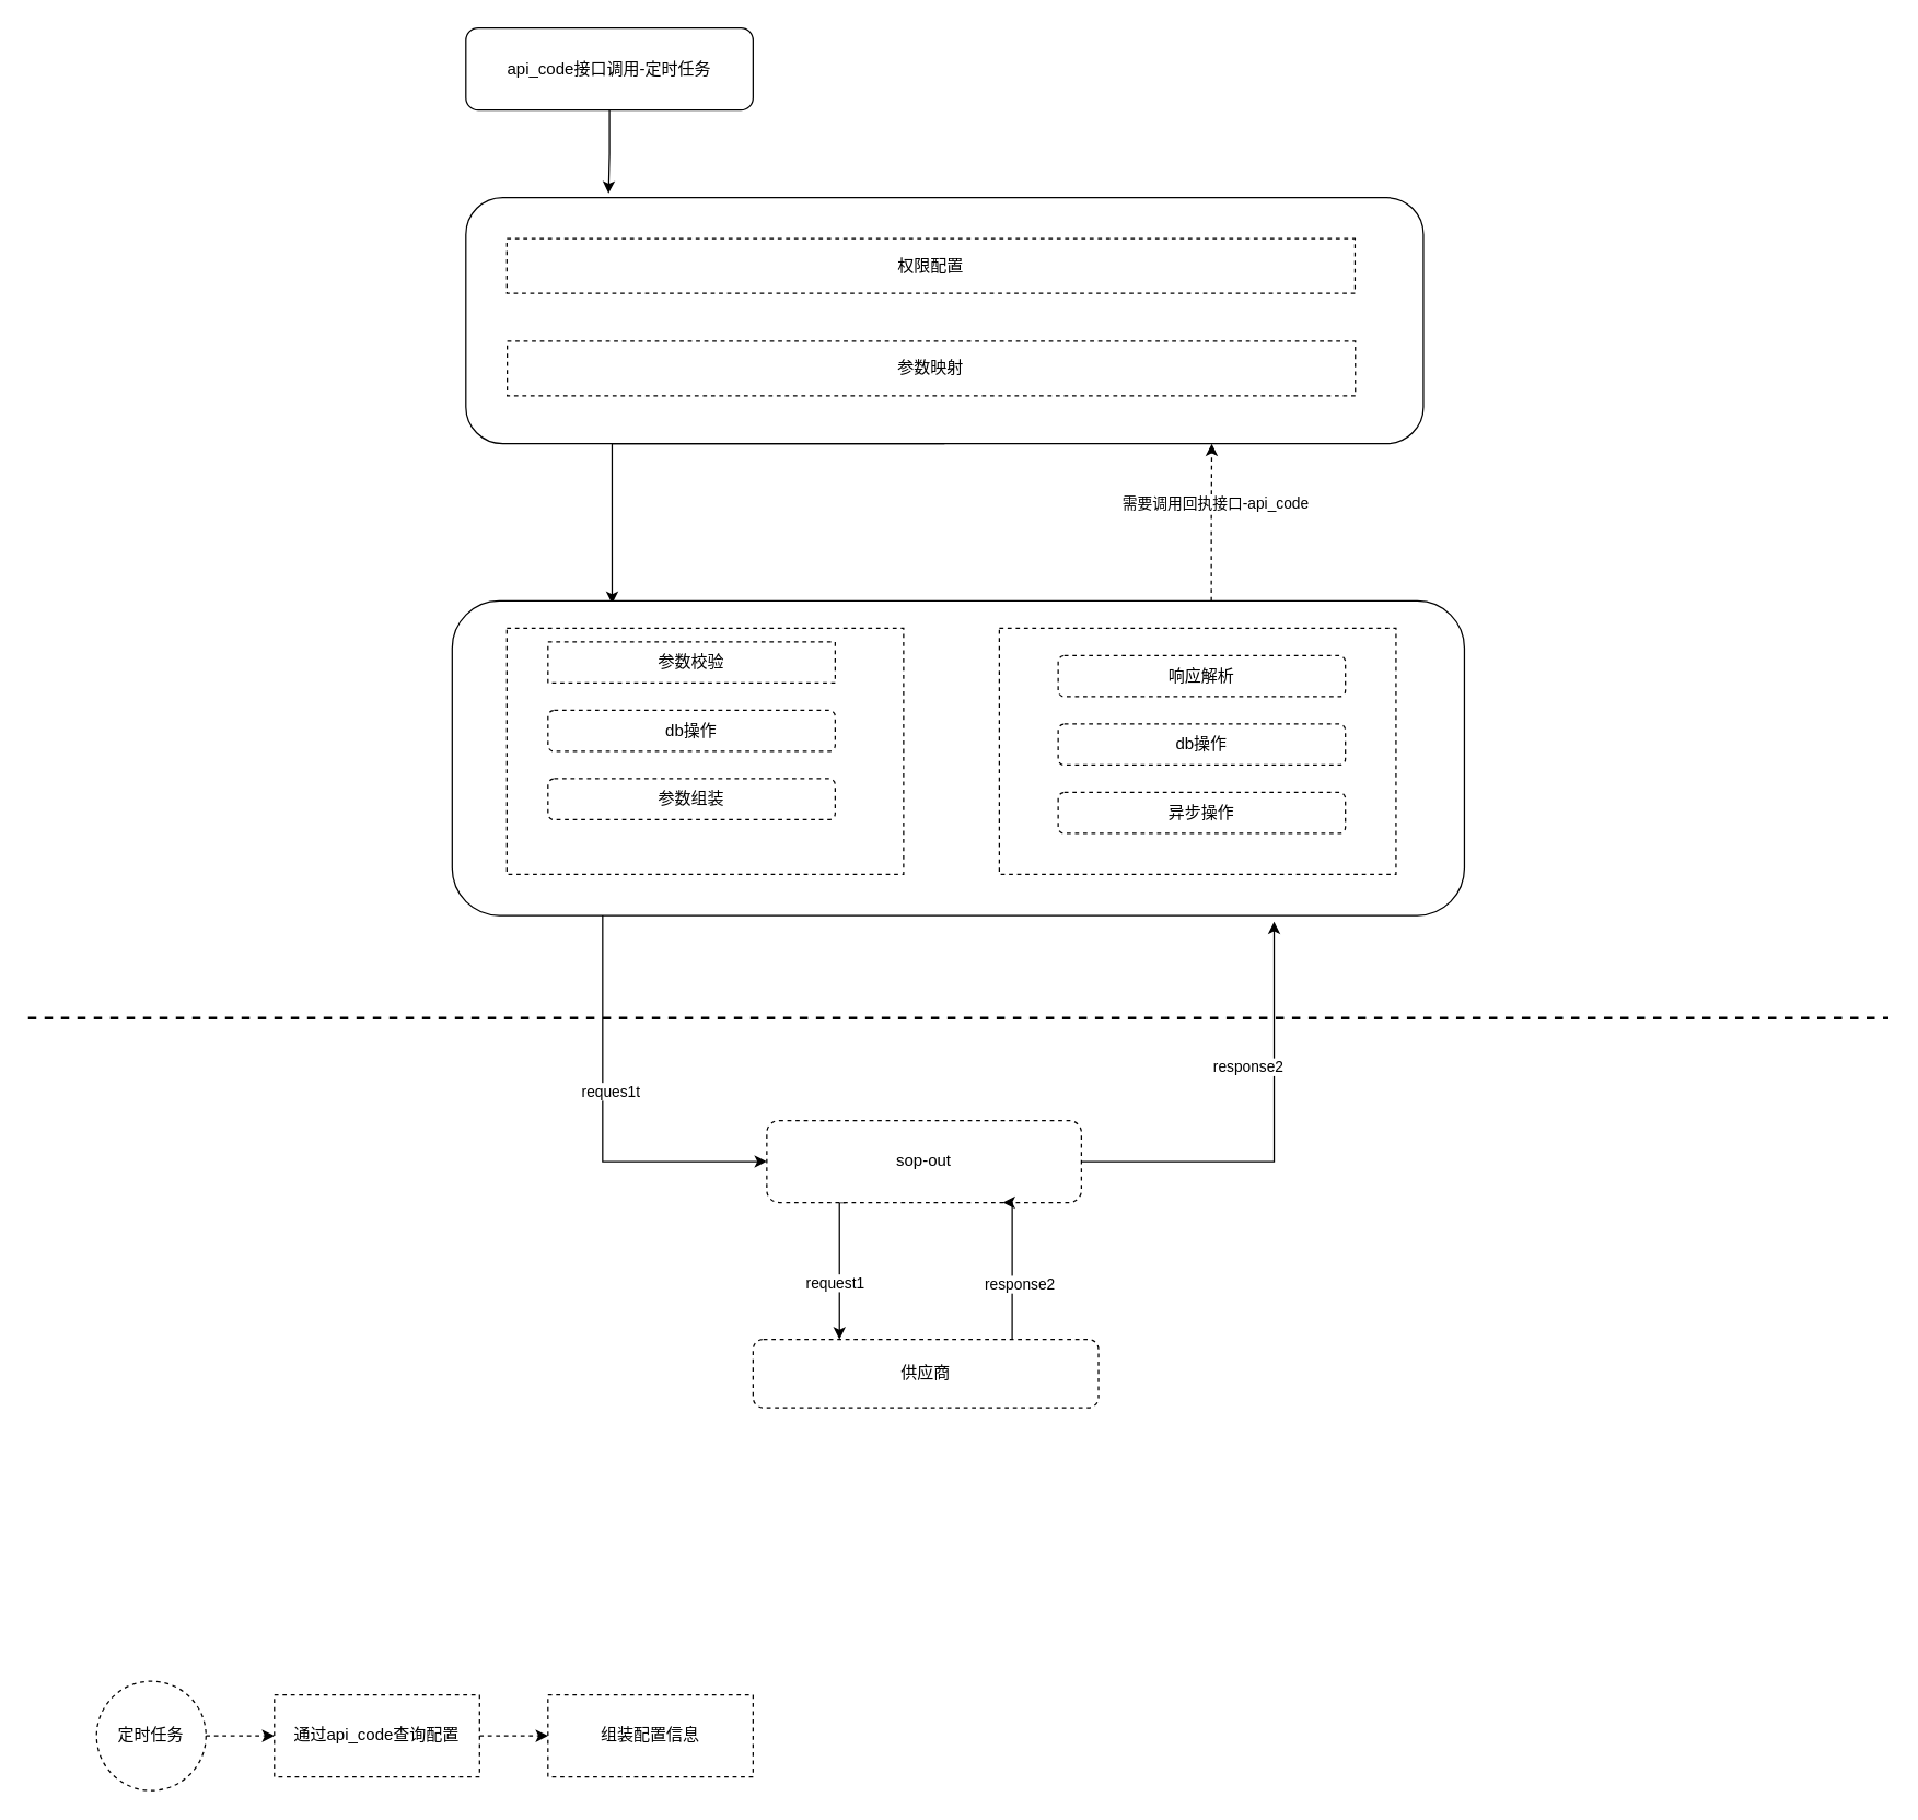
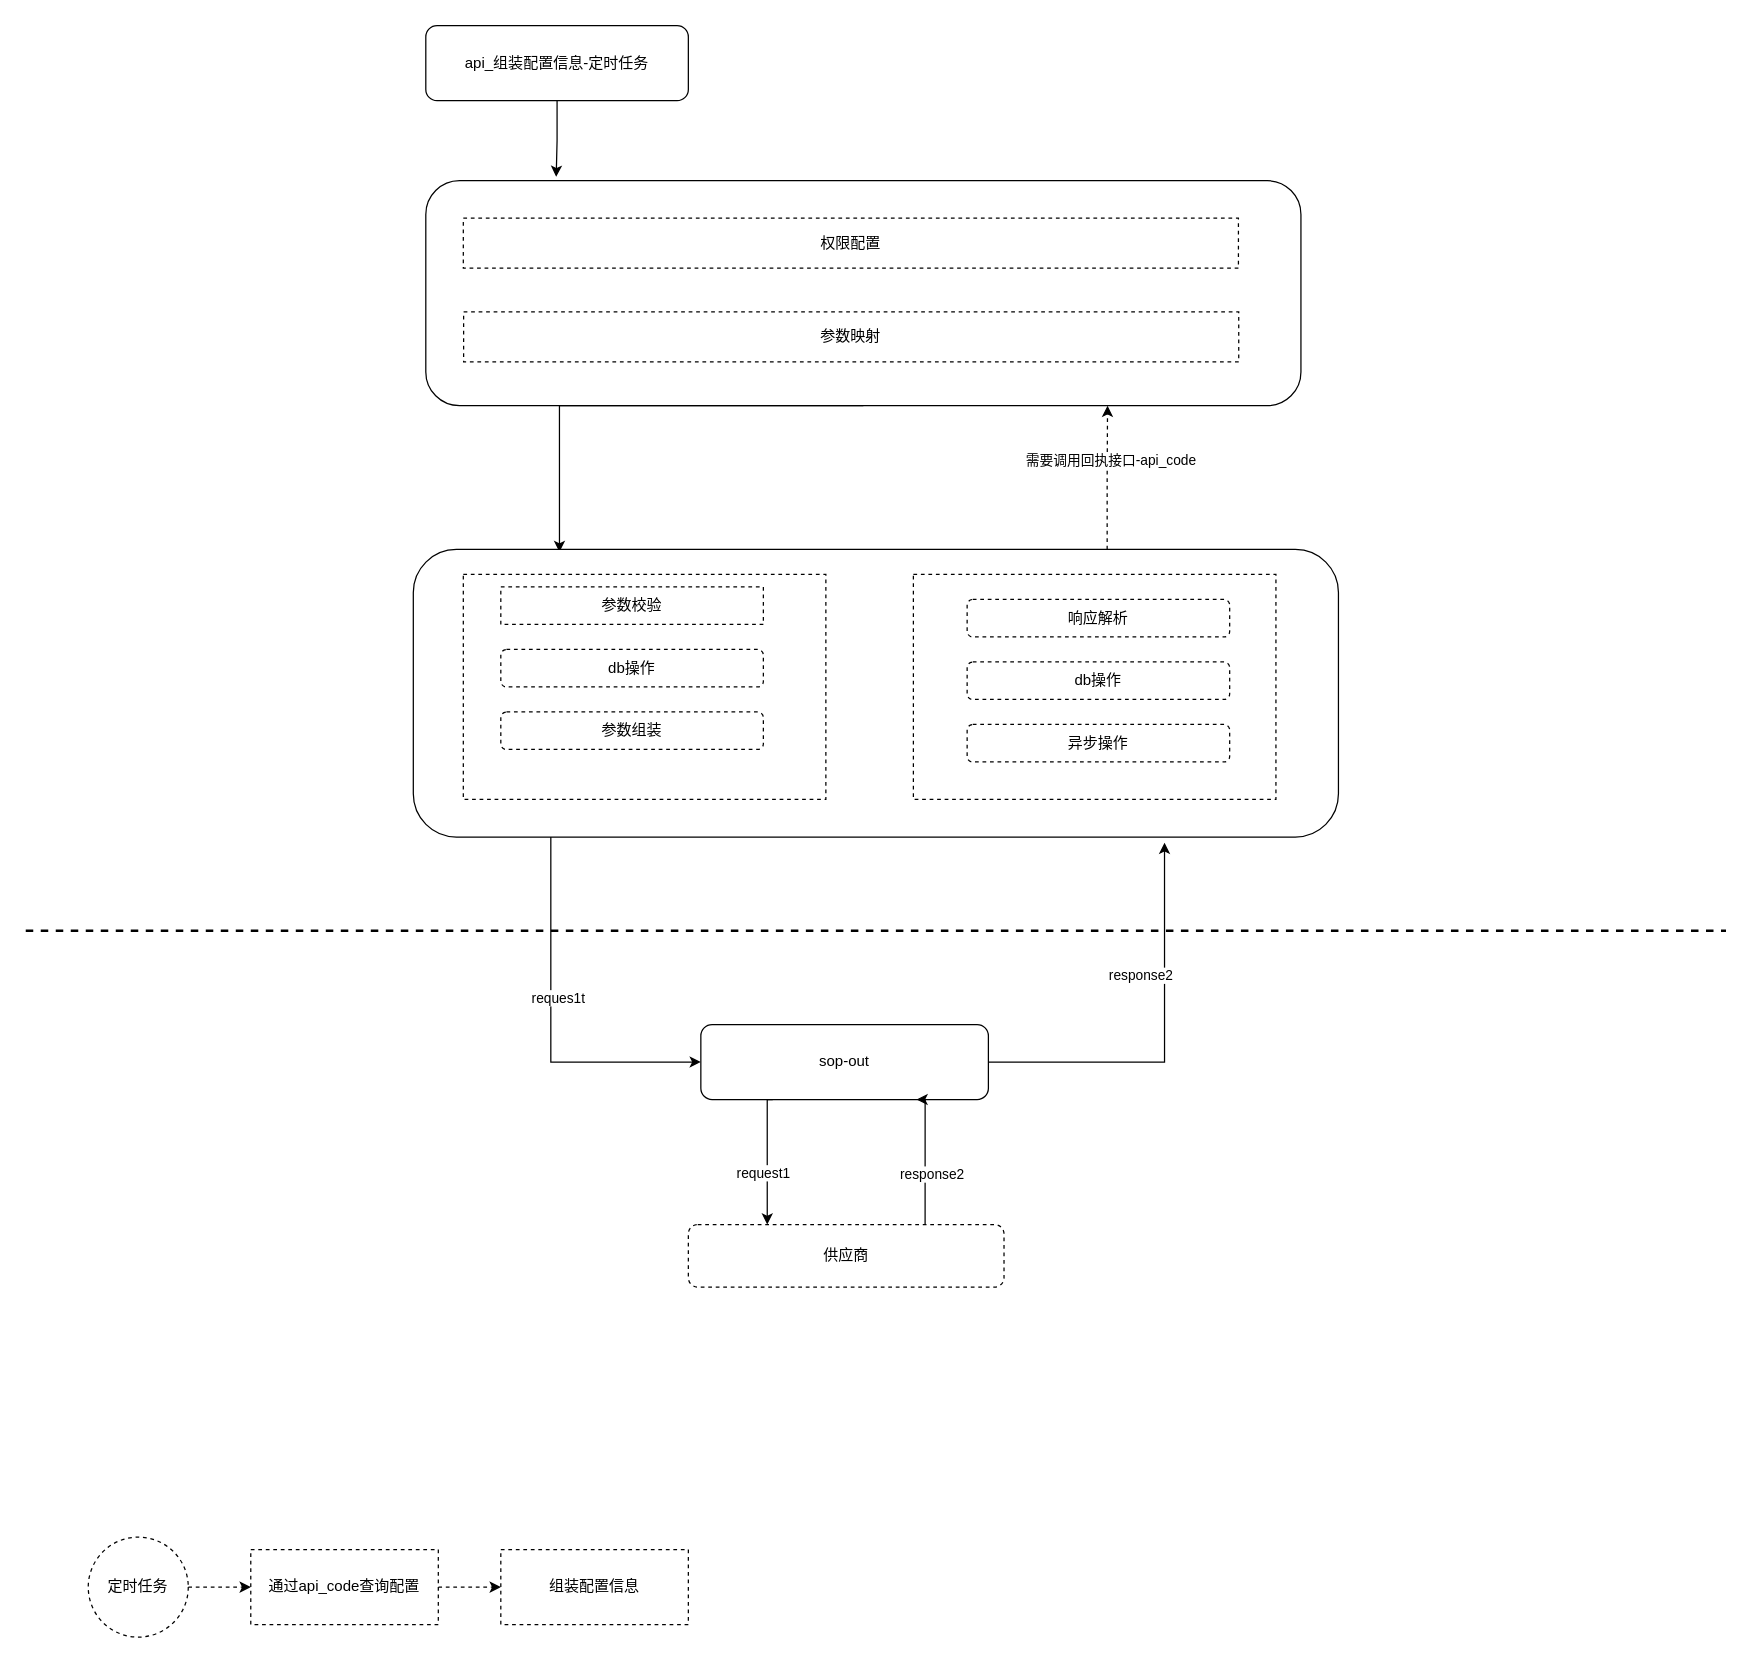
- <mxCell id="3" value="api_code接口调用-定时任务" style="rounded=1;whiteSpace=wrap;html=1;" vertex="1" parent="1"><mxGeometry x="340" y="20" width="210" height="60" as="geometry" /></mxCell>
+ <mxCell id="3" value="api_组装配置信息-定时任务" style="rounded=1;whiteSpace=wrap;html=1;" vertex="1" parent="1"><mxGeometry x="340" y="20" width="210" height="60" as="geometry" /></mxCell>
- <mxCell id="16" value="sop-out" style="rounded=1;whiteSpace=wrap;html=1;dashed=1;" vertex="1" parent="1"><mxGeometry x="560" y="819" width="230" height="60" as="geometry" /></mxCell>
+ <mxCell id="16" value="sop-out" style="rounded=1;whiteSpace=wrap;html=1;" vertex="1" parent="1"><mxGeometry x="560" y="819" width="230" height="60" as="geometry" /></mxCell>
